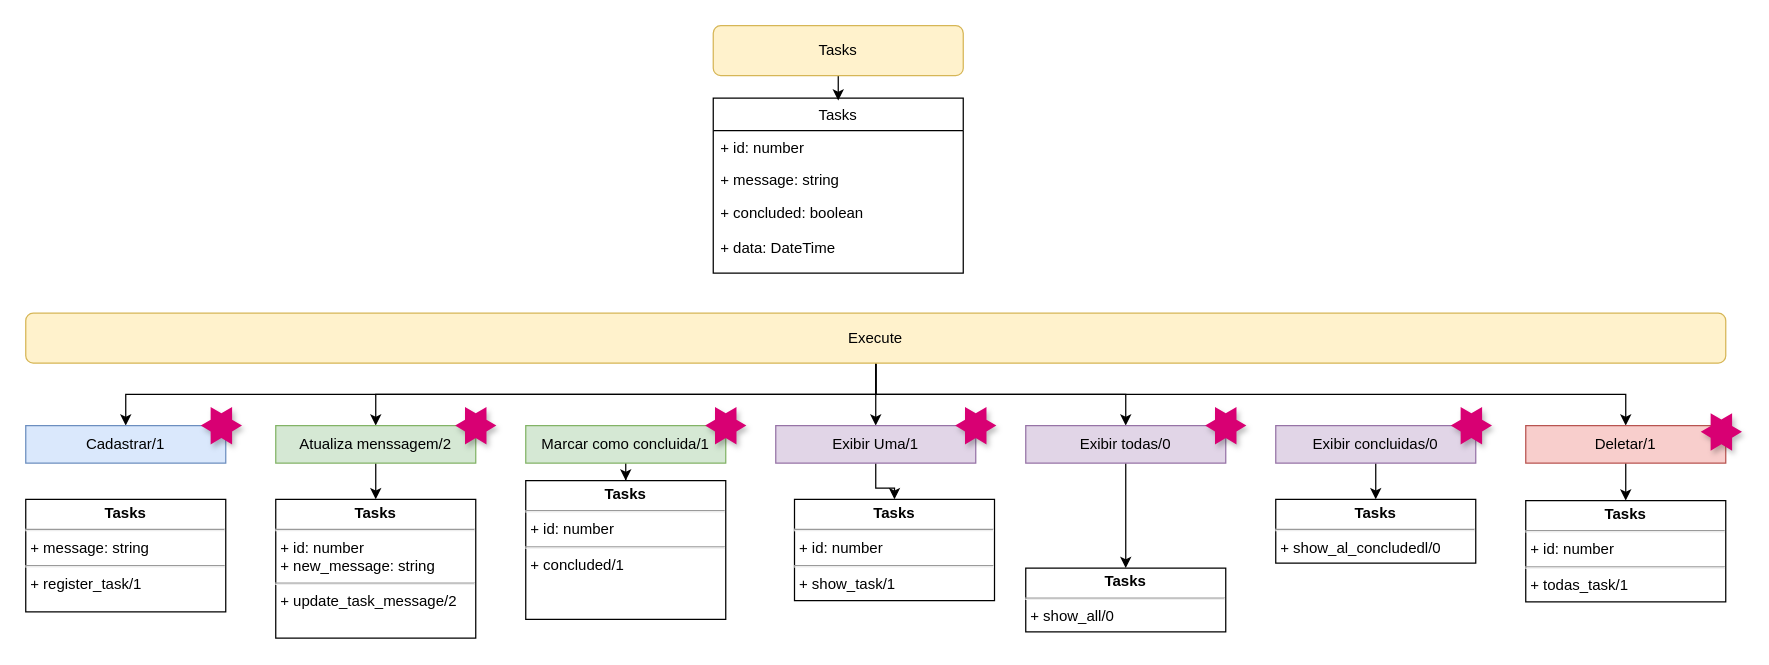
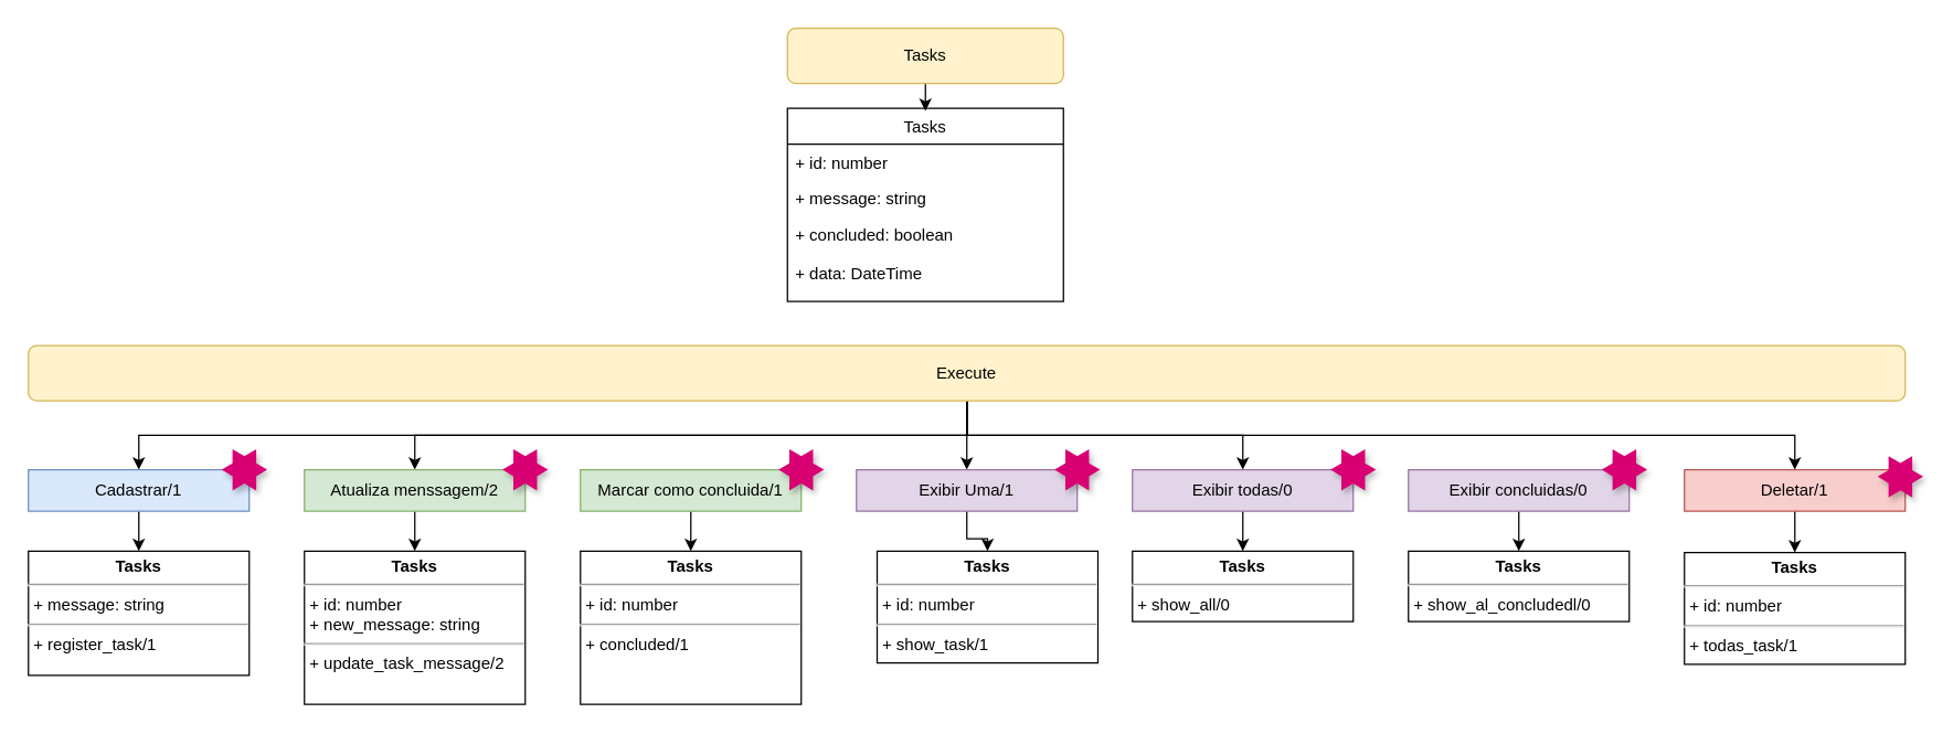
+ <mxCell id="14" style="edgeStyle=orthogonalEdgeStyle;rounded=0;orthogonalLoop=1;jettySize=auto;html=1;entryX=0.5;entryY=0;entryDx=0;entryDy=0;fontSize=12;" parent="1" source="15" target="22" edge="1"><mxGeometry relative="1" as="geometry" /></mxCell>
- <mxCell id="31" value="&lt;p style=&quot;margin: 4px 0px 0px ; text-align: center ; font-size: 12px&quot;&gt;&lt;b style=&quot;font-size: 12px&quot;&gt;Tasks&lt;/b&gt;&lt;/p&gt;&lt;hr style=&quot;font-size: 12px&quot;&gt;&lt;p style=&quot;margin: 0px 0px 0px 4px ; font-size: 12px&quot;&gt;+ id: number&lt;/p&gt;&lt;hr style=&quot;font-size: 12px&quot;&gt;&lt;p style=&quot;margin: 0px 0px 0px 4px ; font-size: 12px&quot;&gt;+ concluded/1&lt;/p&gt;" style="verticalAlign=top;align=left;overflow=fill;fontSize=12;fontFamily=Helvetica;html=1;" parent="1" vertex="1"><mxGeometry x="420" y="384" width="160" height="111" as="geometry" /></mxCell>
+ <mxCell id="31" value="&lt;p style=&quot;margin: 4px 0px 0px ; text-align: center ; font-size: 12px&quot;&gt;&lt;b style=&quot;font-size: 12px&quot;&gt;Tasks&lt;/b&gt;&lt;/p&gt;&lt;hr style=&quot;font-size: 12px&quot;&gt;&lt;p style=&quot;margin: 0px 0px 0px 4px ; font-size: 12px&quot;&gt;+ id: number&lt;/p&gt;&lt;hr style=&quot;font-size: 12px&quot;&gt;&lt;p style=&quot;margin: 0px 0px 0px 4px ; font-size: 12px&quot;&gt;+ concluded/1&lt;/p&gt;" style="verticalAlign=top;align=left;overflow=fill;fontSize=12;fontFamily=Helvetica;html=1;" parent="1" vertex="1"><mxGeometry x="420" y="399" width="160" height="111" as="geometry" /></mxCell>
- <mxCell id="27" value="&lt;p style=&quot;margin: 4px 0px 0px ; text-align: center ; font-size: 12px&quot;&gt;&lt;b style=&quot;font-size: 12px&quot;&gt;Tasks&lt;/b&gt;&lt;/p&gt;&lt;hr style=&quot;font-size: 12px&quot;&gt;&lt;p style=&quot;margin: 0px 0px 0px 4px ; font-size: 12px&quot;&gt;+ show_all/0&lt;/p&gt;" style="verticalAlign=top;align=left;overflow=fill;fontSize=12;fontFamily=Helvetica;html=1;" parent="1" vertex="1"><mxGeometry x="820" y="454" width="160" height="51" as="geometry" /></mxCell>
+ <mxCell id="27" value="&lt;p style=&quot;margin: 4px 0px 0px ; text-align: center ; font-size: 12px&quot;&gt;&lt;b style=&quot;font-size: 12px&quot;&gt;Tasks&lt;/b&gt;&lt;/p&gt;&lt;hr style=&quot;font-size: 12px&quot;&gt;&lt;p style=&quot;margin: 0px 0px 0px 4px ; font-size: 12px&quot;&gt;+ show_all/0&lt;/p&gt;" style="verticalAlign=top;align=left;overflow=fill;fontSize=12;fontFamily=Helvetica;html=1;" parent="1" vertex="1"><mxGeometry x="820" y="399" width="160" height="51" as="geometry" /></mxCell>
